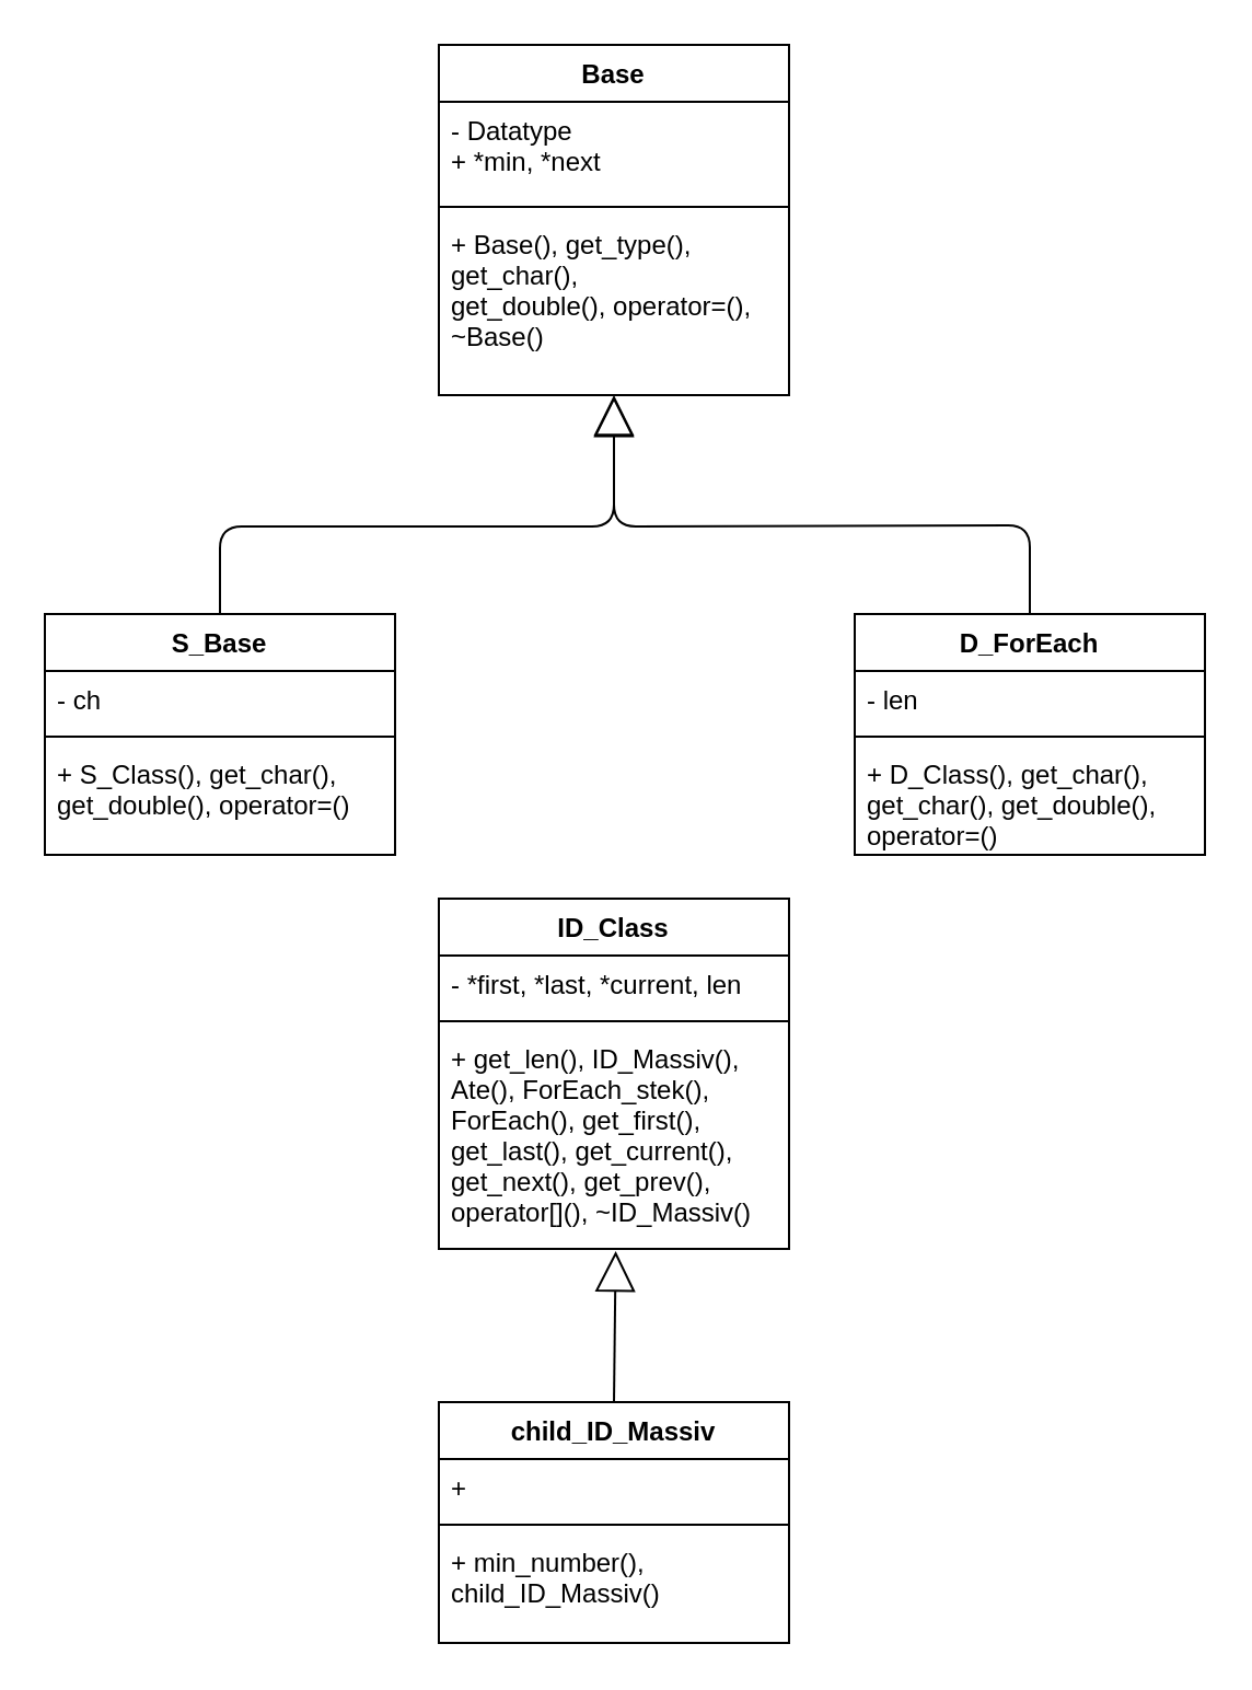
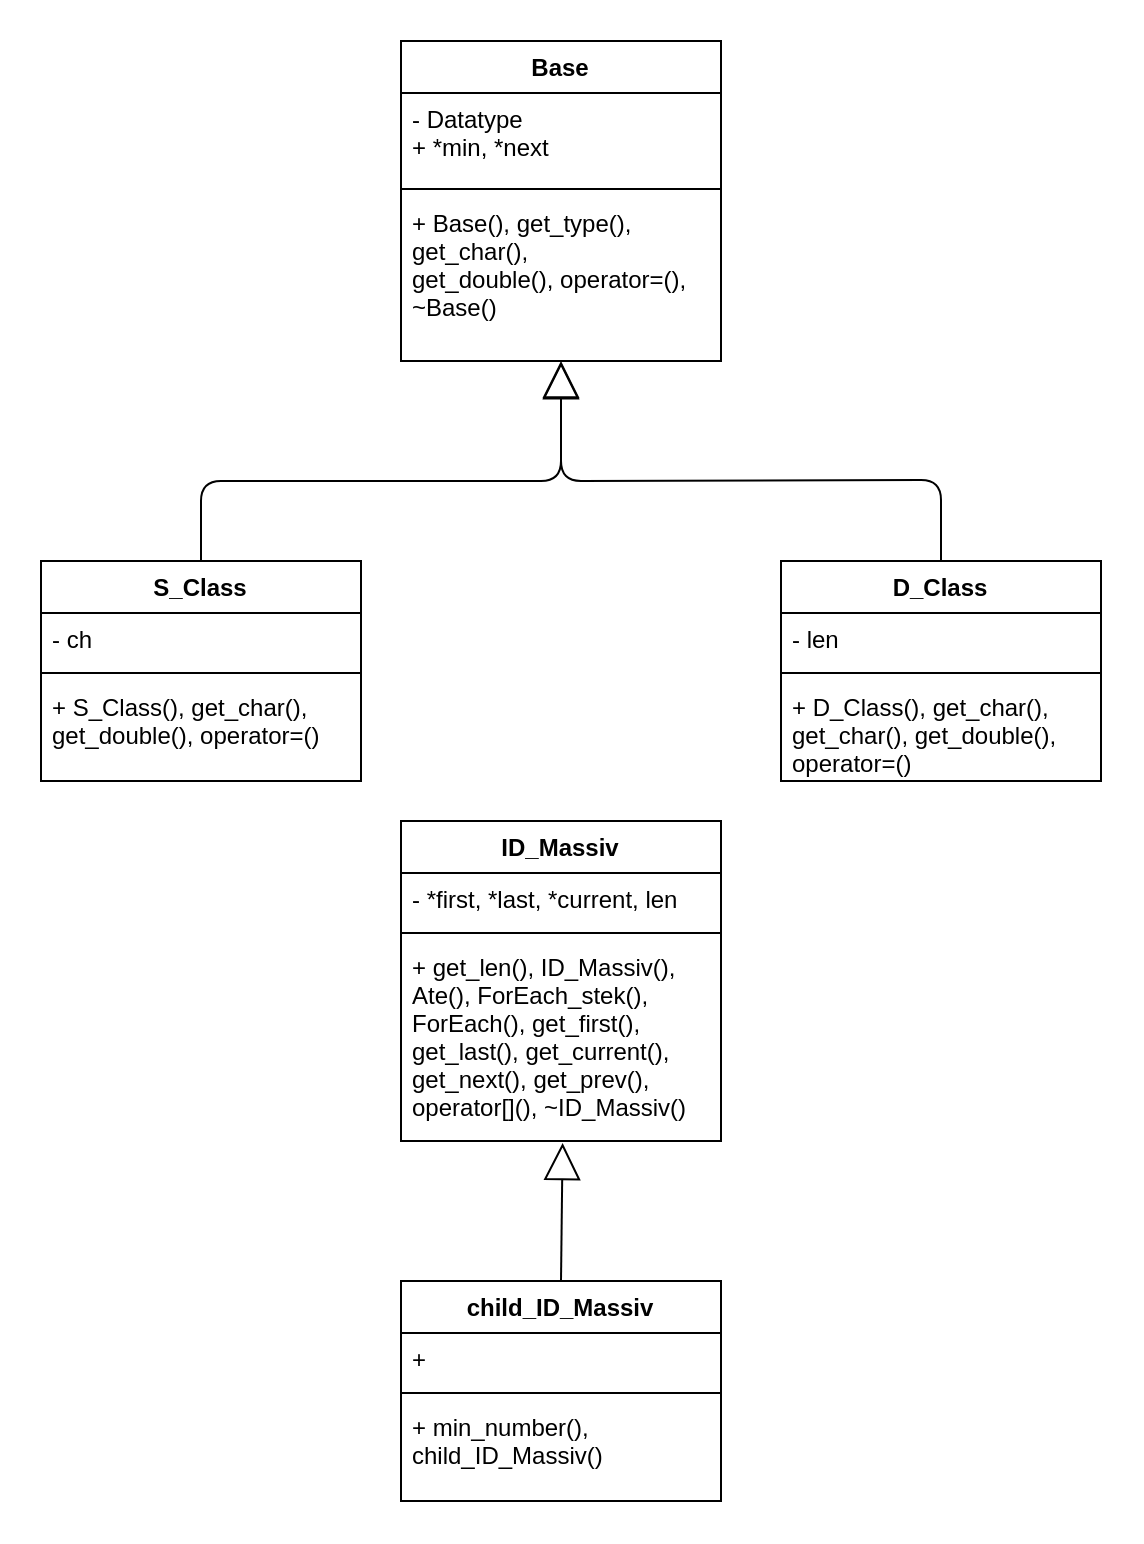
- <mxCell id="6" value="S_Base" style="swimlane;fontStyle=1;align=center;verticalAlign=top;childLayout=stackLayout;horizontal=1;startSize=26;horizontalStack=0;resizeParent=1;resizeParentMax=0;resizeLast=0;collapsible=1;marginBottom=0;" vertex="1" parent="1"><mxGeometry x="20" y="280" width="160" height="110" as="geometry" /></mxCell>
+ <mxCell id="6" value="S_Class" style="swimlane;fontStyle=1;align=center;verticalAlign=top;childLayout=stackLayout;horizontal=1;startSize=26;horizontalStack=0;resizeParent=1;resizeParentMax=0;resizeLast=0;collapsible=1;marginBottom=0;" vertex="1" parent="1"><mxGeometry x="20" y="280" width="160" height="110" as="geometry" /></mxCell>
- <mxCell id="10" value="D_ForEach" style="swimlane;fontStyle=1;align=center;verticalAlign=top;childLayout=stackLayout;horizontal=1;startSize=26;horizontalStack=0;resizeParent=1;resizeParentMax=0;resizeLast=0;collapsible=1;marginBottom=0;" vertex="1" parent="1"><mxGeometry x="390" y="280" width="160" height="110" as="geometry" /></mxCell>
+ <mxCell id="10" value="D_Class" style="swimlane;fontStyle=1;align=center;verticalAlign=top;childLayout=stackLayout;horizontal=1;startSize=26;horizontalStack=0;resizeParent=1;resizeParentMax=0;resizeLast=0;collapsible=1;marginBottom=0;" vertex="1" parent="1"><mxGeometry x="390" y="280" width="160" height="110" as="geometry" /></mxCell>
- <mxCell id="16" value="ID_Class" style="swimlane;fontStyle=1;align=center;verticalAlign=top;childLayout=stackLayout;horizontal=1;startSize=26;horizontalStack=0;resizeParent=1;resizeParentMax=0;resizeLast=0;collapsible=1;marginBottom=0;" vertex="1" parent="1"><mxGeometry x="200" y="410" width="160" height="160" as="geometry" /></mxCell>
+ <mxCell id="16" value="ID_Massiv" style="swimlane;fontStyle=1;align=center;verticalAlign=top;childLayout=stackLayout;horizontal=1;startSize=26;horizontalStack=0;resizeParent=1;resizeParentMax=0;resizeLast=0;collapsible=1;marginBottom=0;" vertex="1" parent="1"><mxGeometry x="200" y="410" width="160" height="160" as="geometry" /></mxCell>
